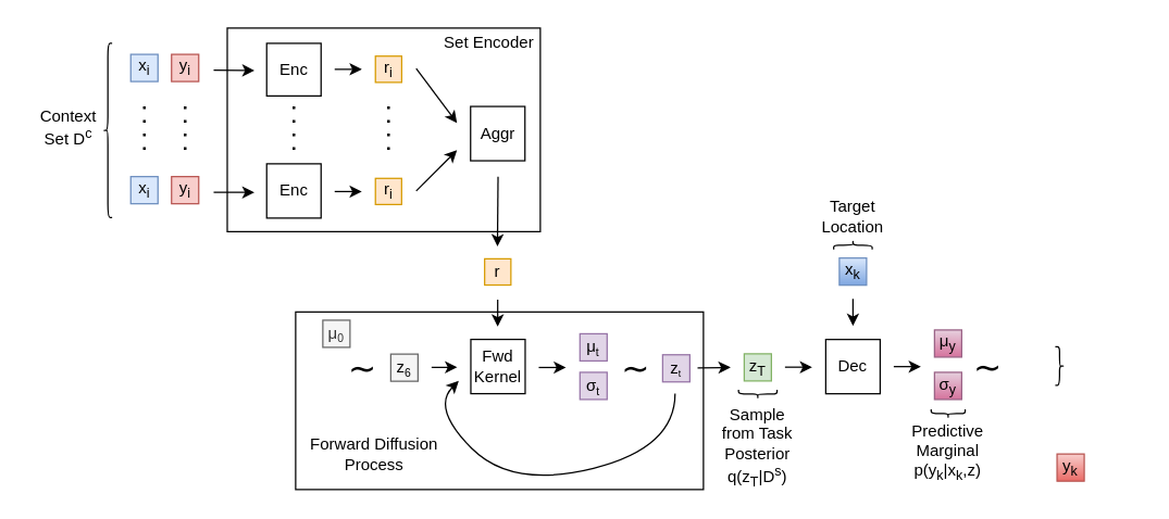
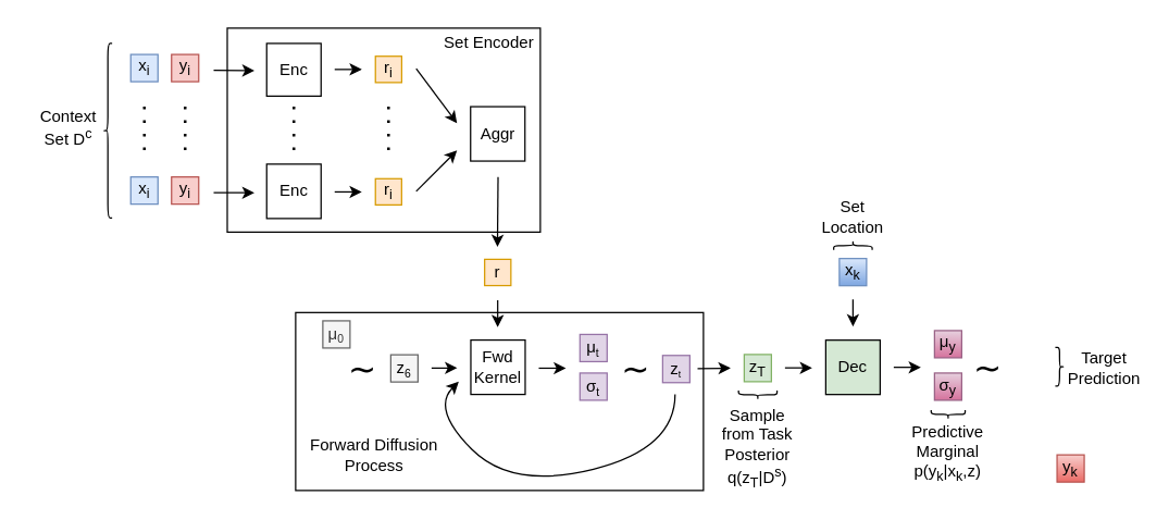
- <mxCell id="50" value="Target Location" style="text;html=1;strokeColor=none;fillColor=none;align=center;verticalAlign=middle;whiteSpace=wrap;rounded=0;fontColor=#000000;" vertex="1" parent="1"><mxGeometry x="607" y="149.43" width="40" height="18.32" as="geometry" /></mxCell>
+ <mxCell id="50" value="Set Location" style="text;html=1;strokeColor=none;fillColor=none;align=center;verticalAlign=middle;whiteSpace=wrap;rounded=0;fontColor=#000000;" vertex="1" parent="1"><mxGeometry x="607" y="149.43" width="40" height="18.32" as="geometry" /></mxCell>
- <mxCell id="44" value="Dec" style="rounded=0;whiteSpace=wrap;html=1;" vertex="1" parent="1"><mxGeometry x="607" y="249.43" width="40" height="40" as="geometry" /></mxCell>
+ <mxCell id="44" value="Dec" style="rounded=0;whiteSpace=wrap;html=1;fillColor=#d5e8d4;" vertex="1" parent="1"><mxGeometry x="607" y="249.43" width="40" height="40" as="geometry" /></mxCell>
+ <mxCell id="54" value="Target Prediction" style="text;html=1;strokeColor=none;fillColor=none;align=center;verticalAlign=middle;whiteSpace=wrap;rounded=0;fontColor=#000000;" vertex="1" parent="1"><mxGeometry x="787.15" y="260.7" width="50" height="18.32" as="geometry" /></mxCell>
